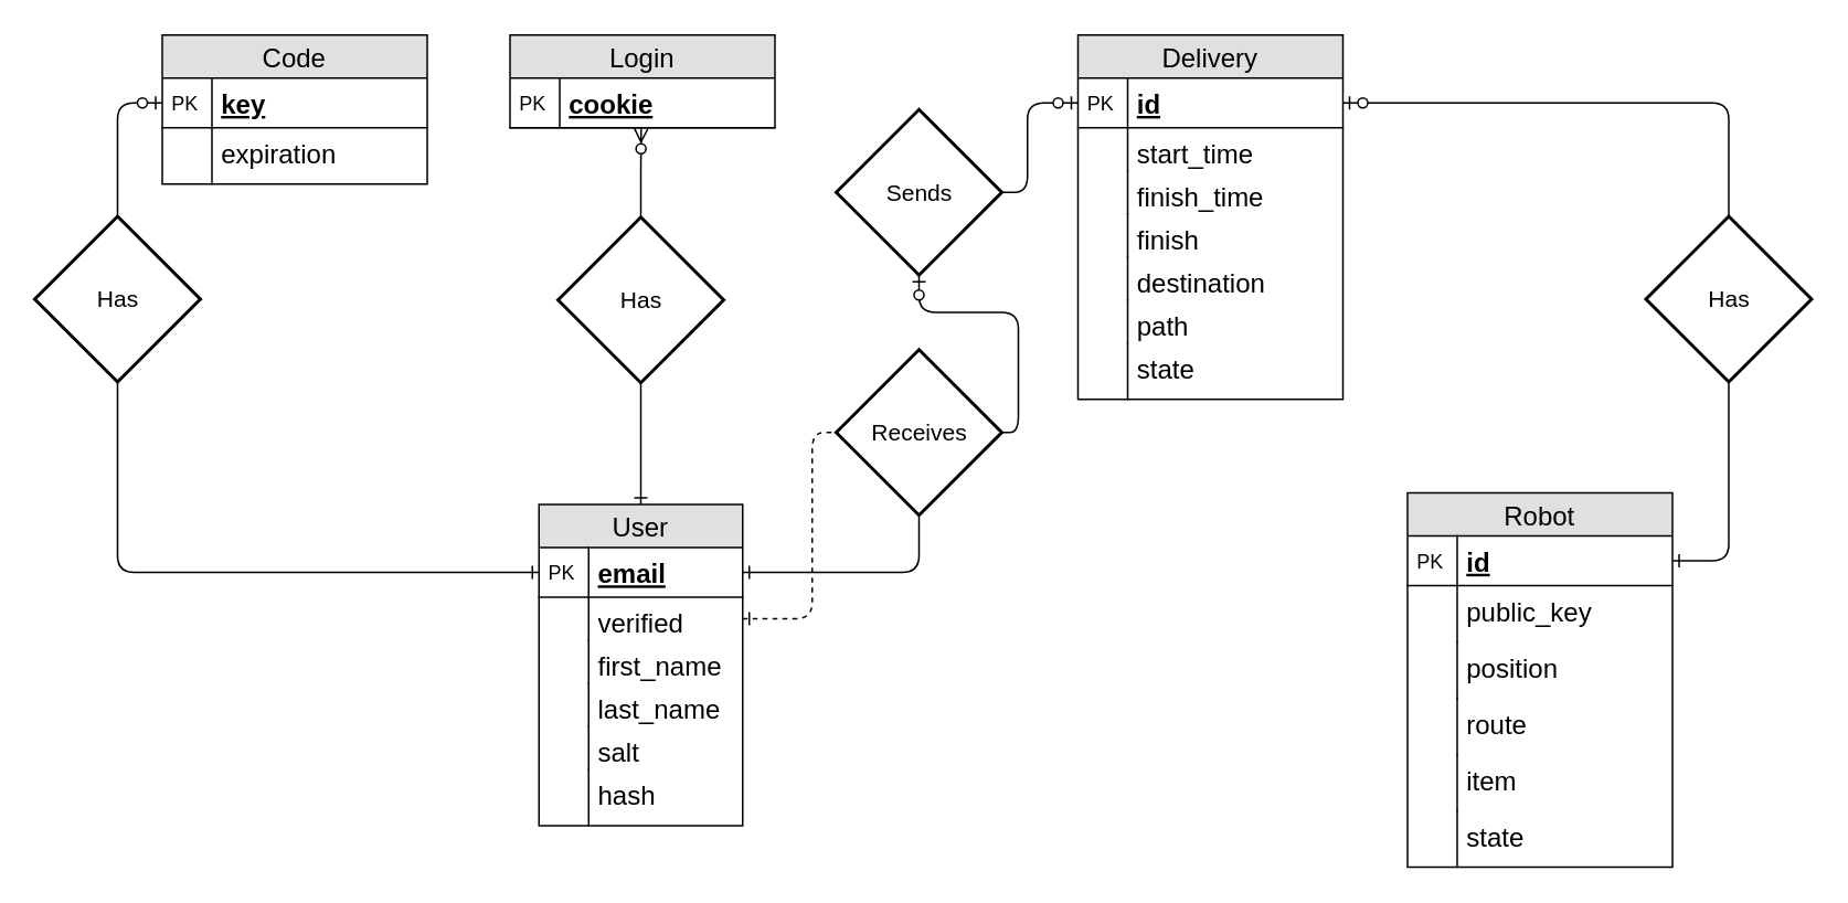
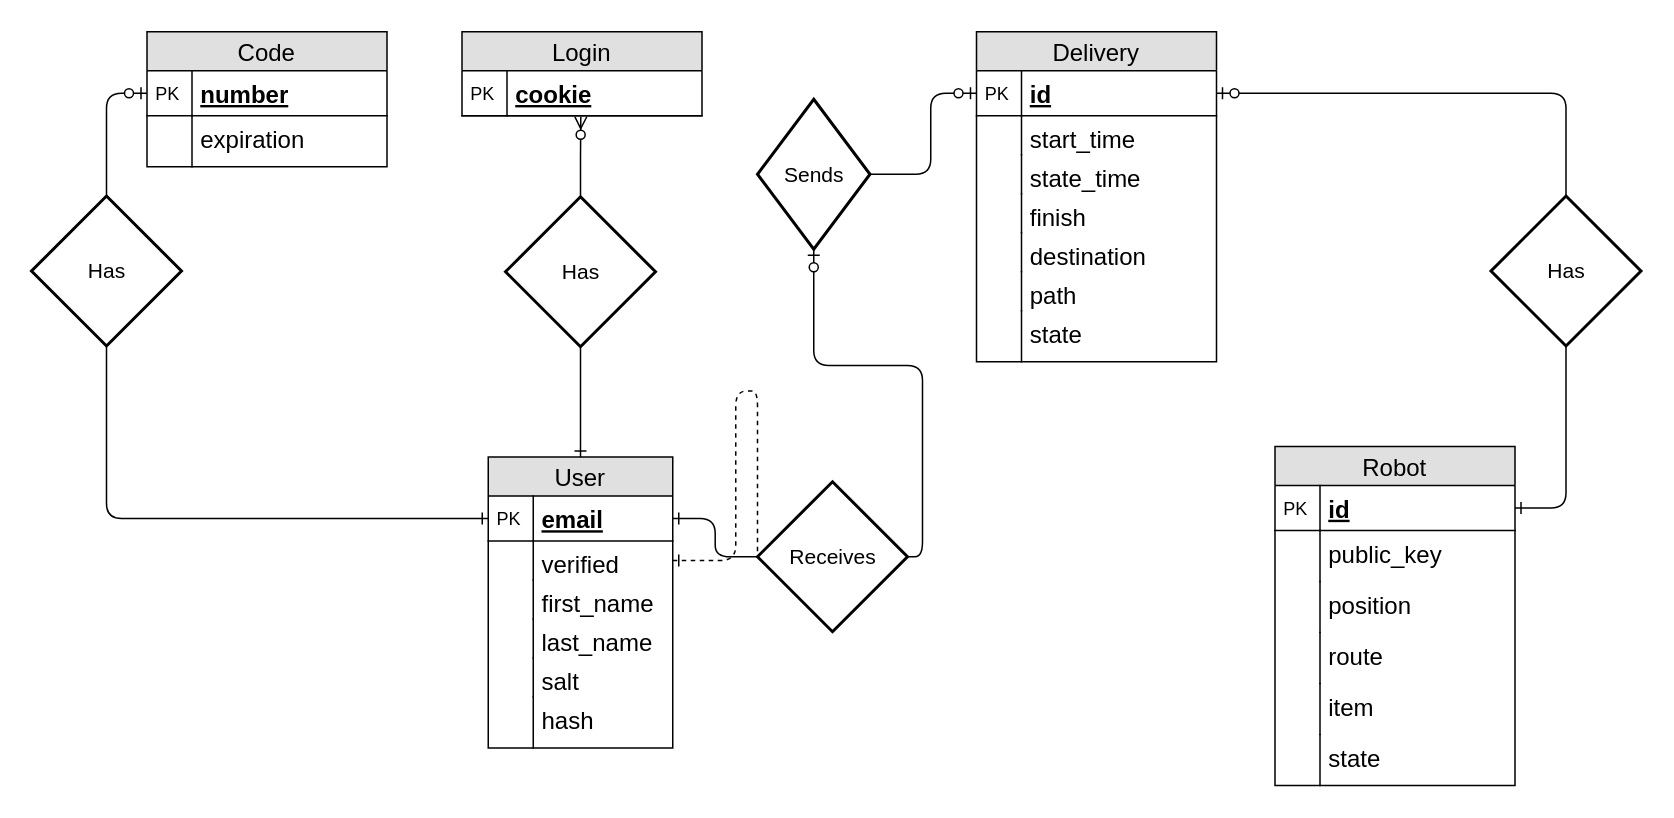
- <mxCell id="41" value="key" style="shape=partialRectangle;top=0;left=0;right=0;bottom=1;align=left;verticalAlign=middle;fillColor=none;spacingLeft=34;spacingRight=4;overflow=hidden;rotatable=0;points=[[0,0.5],[1,0.5]];portConstraint=eastwest;dropTarget=0;fontStyle=5;fontSize=16;" parent="40" vertex="1"><mxGeometry y="26" width="160" height="30" as="geometry" /></mxCell>
+ <mxCell id="41" value="number" style="shape=partialRectangle;top=0;left=0;right=0;bottom=1;align=left;verticalAlign=middle;fillColor=none;spacingLeft=34;spacingRight=4;overflow=hidden;rotatable=0;points=[[0,0.5],[1,0.5]];portConstraint=eastwest;dropTarget=0;fontStyle=5;fontSize=16;" parent="40" vertex="1"><mxGeometry y="26" width="160" height="30" as="geometry" /></mxCell>
- <mxCell id="5" value="Sends" style="shape=rhombus;strokeWidth=2;fontSize=17;perimeter=rhombusPerimeter;whiteSpace=wrap;html=1;align=center;fontSize=14;" parent="1" vertex="1"><mxGeometry x="504.5" y="65.5" width="100" height="100" as="geometry" /></mxCell>
+ <mxCell id="5" value="Sends" style="shape=rhombus;strokeWidth=2;fontSize=17;perimeter=rhombusPerimeter;whiteSpace=wrap;html=1;align=center;fontSize=14;" parent="1" vertex="1"><mxGeometry x="504.5" y="65.5" width="75" height="100" as="geometry" /></mxCell>
- <mxCell id="50" value="finish_time" style="shape=partialRectangle;top=0;left=0;right=0;bottom=0;align=left;verticalAlign=top;fillColor=none;spacingLeft=34;spacingRight=4;overflow=hidden;rotatable=0;points=[[0,0.5],[1,0.5]];portConstraint=eastwest;dropTarget=0;fontSize=16;" parent="45" vertex="1"><mxGeometry y="82" width="160" height="26" as="geometry" /></mxCell>
+ <mxCell id="50" value="state_time" style="shape=partialRectangle;top=0;left=0;right=0;bottom=0;align=left;verticalAlign=top;fillColor=none;spacingLeft=34;spacingRight=4;overflow=hidden;rotatable=0;points=[[0,0.5],[1,0.5]];portConstraint=eastwest;dropTarget=0;fontSize=16;" parent="45" vertex="1"><mxGeometry y="82" width="160" height="26" as="geometry" /></mxCell>
- <mxCell id="6" value="Receives" style="shape=rhombus;strokeWidth=2;fontSize=17;perimeter=rhombusPerimeter;whiteSpace=wrap;html=1;align=center;fontSize=14;" parent="1" vertex="1"><mxGeometry x="504.5" y="210.5" width="100" height="100" as="geometry" /></mxCell>
+ <mxCell id="6" value="Receives" style="shape=rhombus;strokeWidth=2;fontSize=17;perimeter=rhombusPerimeter;whiteSpace=wrap;html=1;align=center;fontSize=14;" parent="1" vertex="1"><mxGeometry x="504.5" y="320.5" width="100" height="100" as="geometry" /></mxCell>
